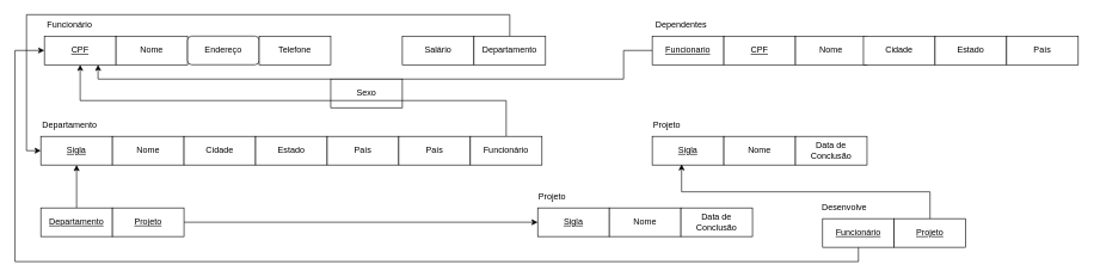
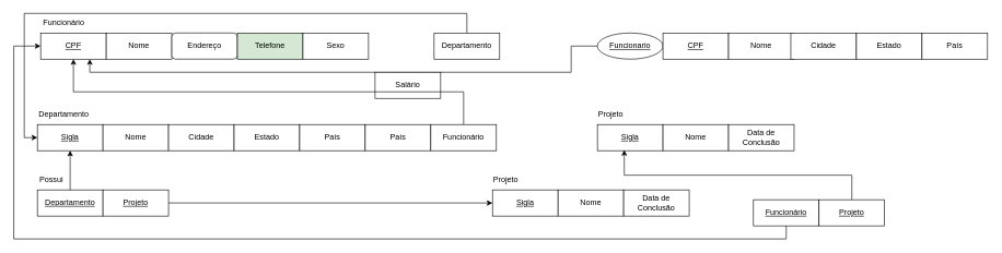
- <mxCell id="8" value="Dependentes" style="text;html=1;align=center;verticalAlign=middle;resizable=0;points=[];autosize=1;strokeColor=none;fillColor=none;" vertex="1" parent="1"><mxGeometry x="900" y="20" width="100" height="30" as="geometry" /></mxCell>
- <mxCell id="13" value="Telefone" style="whiteSpace=wrap;html=1;align=center;" vertex="1" parent="1"><mxGeometry x="361" y="50" width="100" height="40" as="geometry" /></mxCell>
+ <mxCell id="13" value="Telefone" style="whiteSpace=wrap;html=1;align=center;fillColor=#d5e8d4;" vertex="1" parent="1"><mxGeometry x="361" y="50" width="100" height="40" as="geometry" /></mxCell>
- <mxCell id="15" value="Salário" style="whiteSpace=wrap;html=1;align=center;" vertex="1" parent="1"><mxGeometry x="561" y="50" width="100" height="40" as="geometry" /></mxCell>
+ <mxCell id="15" value="Salário" style="whiteSpace=wrap;html=1;align=center;" vertex="1" parent="1"><mxGeometry x="571" y="110" width="100" height="40" as="geometry" /></mxCell>
- <mxCell id="7" value="&lt;u&gt;Funcionario&lt;/u&gt;" style="whiteSpace=wrap;html=1;align=center;" vertex="1" parent="1"><mxGeometry x="910" y="50" width="100" height="40" as="geometry" /></mxCell>
+ <mxCell id="7" value="&lt;u&gt;Funcionario&lt;/u&gt;" style="ellipse;whiteSpace=wrap;html=1;align=center;" vertex="1" parent="1"><mxGeometry x="910" y="50" width="100" height="40" as="geometry" /></mxCell>
- <mxCell id="14" value="Sexo" style="whiteSpace=wrap;html=1;align=center;" vertex="1" parent="1"><mxGeometry x="461" y="110" width="100" height="40" as="geometry" /></mxCell>
+ <mxCell id="14" value="Sexo" style="whiteSpace=wrap;html=1;align=center;" vertex="1" parent="1"><mxGeometry x="461" y="50" width="100" height="40" as="geometry" /></mxCell>
+ <mxCell id="42" value="Possui" style="text;html=1;align=center;verticalAlign=middle;resizable=0;points=[];autosize=1;strokeColor=none;fillColor=none;" vertex="1" parent="1"><mxGeometry x="47" y="260" width="60" height="30" as="geometry" /></mxCell>
- <mxCell id="32" value="Desenvolve" style="text;html=1;align=center;verticalAlign=middle;resizable=0;points=[];autosize=1;strokeColor=none;fillColor=none;" vertex="1" parent="1"><mxGeometry x="1133" y="275" width="90" height="30" as="geometry" /></mxCell>
